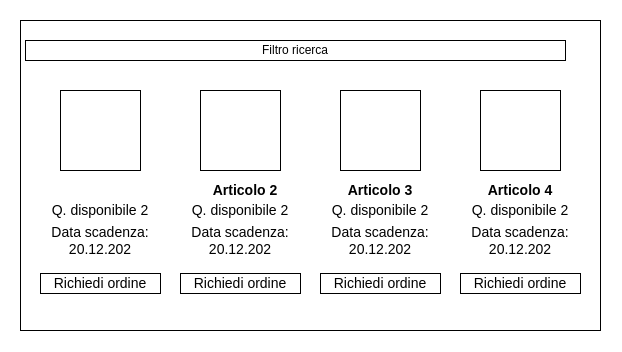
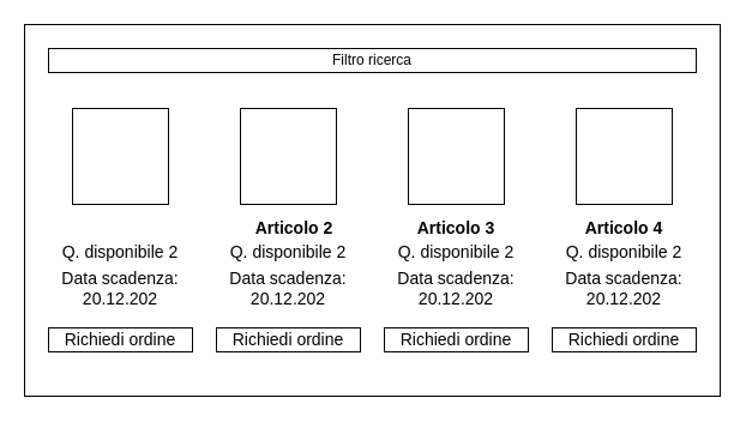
- <mxCell id="22" value="Filtro ricerca" style="rounded=0;whiteSpace=wrap;html=1;" vertex="1" parent="1"><mxGeometry x="25" y="40" width="540" height="20" as="geometry" /></mxCell>
+ <mxCell id="22" value="Filtro ricerca" style="rounded=0;whiteSpace=wrap;html=1;" vertex="1" parent="1"><mxGeometry x="40" y="40" width="540" height="20" as="geometry" /></mxCell>
